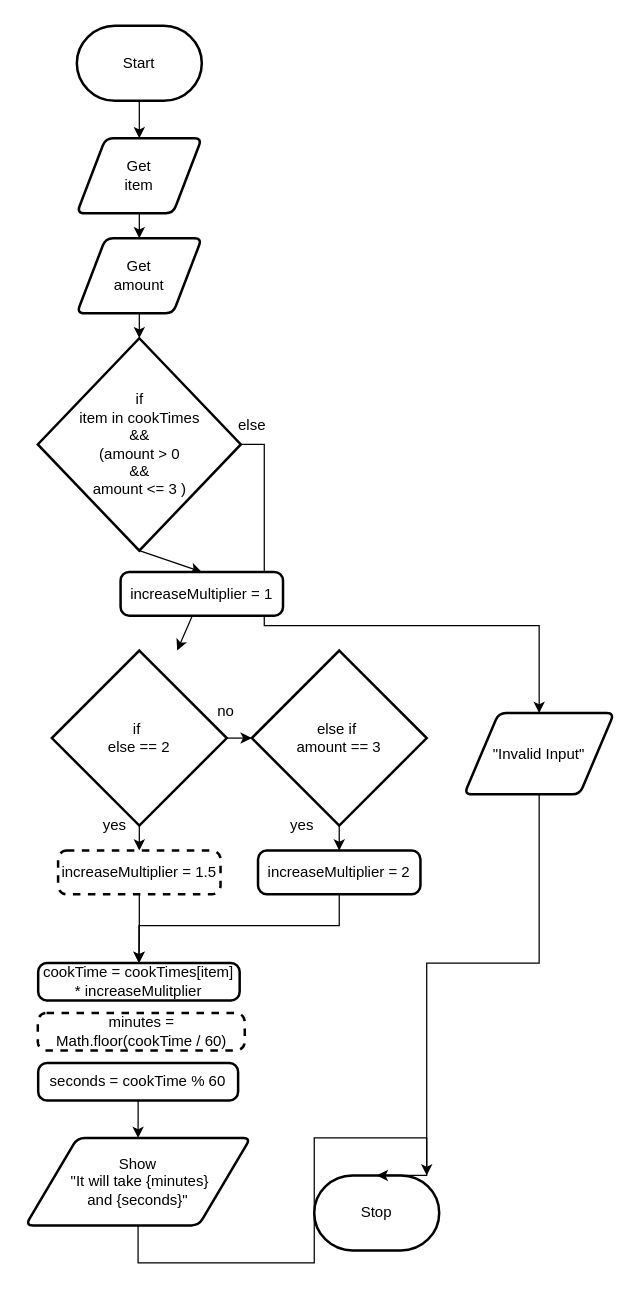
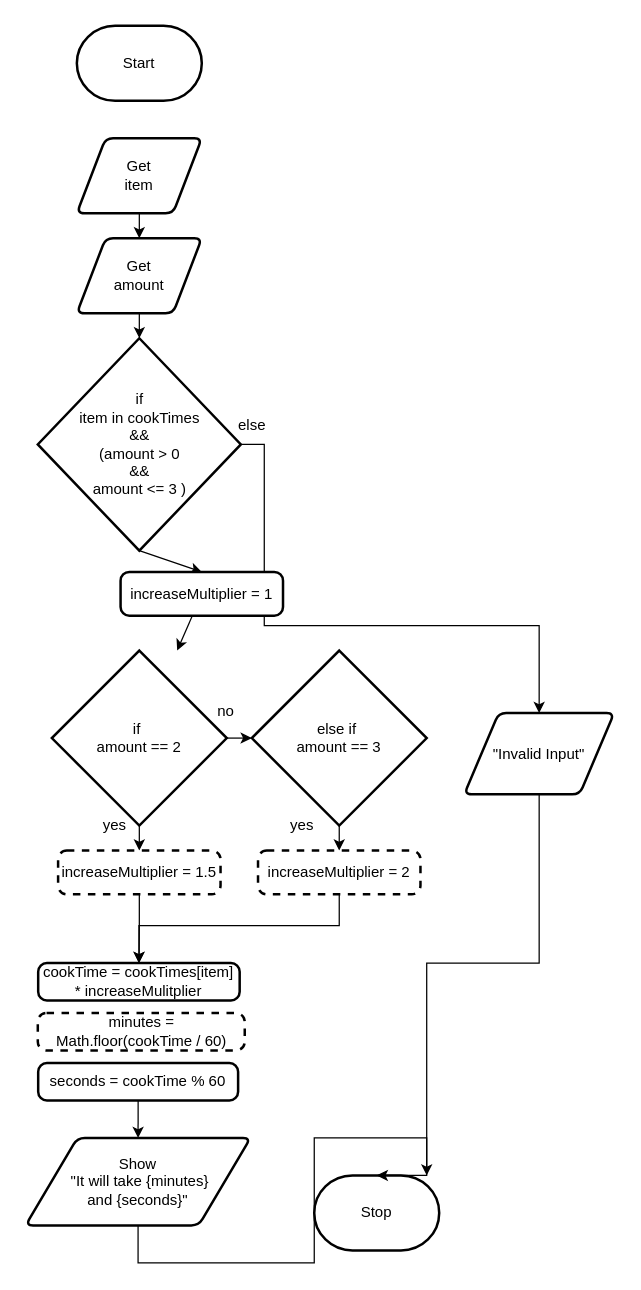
- <mxCell id="2" value="" style="edgeStyle=none;html=1;" parent="1" source="3" target="6" edge="1"><mxGeometry relative="1" as="geometry" /></mxCell>
- <mxCell id="17" value="if&amp;nbsp;&lt;br&gt;else == 2" style="strokeWidth=2;html=1;shape=mxgraph.flowchart.decision;whiteSpace=wrap;" parent="1" vertex="1"><mxGeometry x="41" y="520" width="140" height="140" as="geometry" /></mxCell>
+ <mxCell id="17" value="if&amp;nbsp;&lt;br&gt;amount == 2" style="strokeWidth=2;html=1;shape=mxgraph.flowchart.decision;whiteSpace=wrap;" parent="1" vertex="1"><mxGeometry x="41" y="520" width="140" height="140" as="geometry" /></mxCell>
- <mxCell id="26" value="increaseMultiplier = 2" style="rounded=1;whiteSpace=wrap;html=1;absoluteArcSize=1;arcSize=14;strokeWidth=2;" parent="1" vertex="1"><mxGeometry x="206" y="680" width="130" height="35" as="geometry" /></mxCell>
+ <mxCell id="26" value="increaseMultiplier = 2" style="rounded=1;whiteSpace=wrap;html=1;absoluteArcSize=1;arcSize=14;strokeWidth=2;dashed=1;" parent="1" vertex="1"><mxGeometry x="206" y="680" width="130" height="35" as="geometry" /></mxCell>
